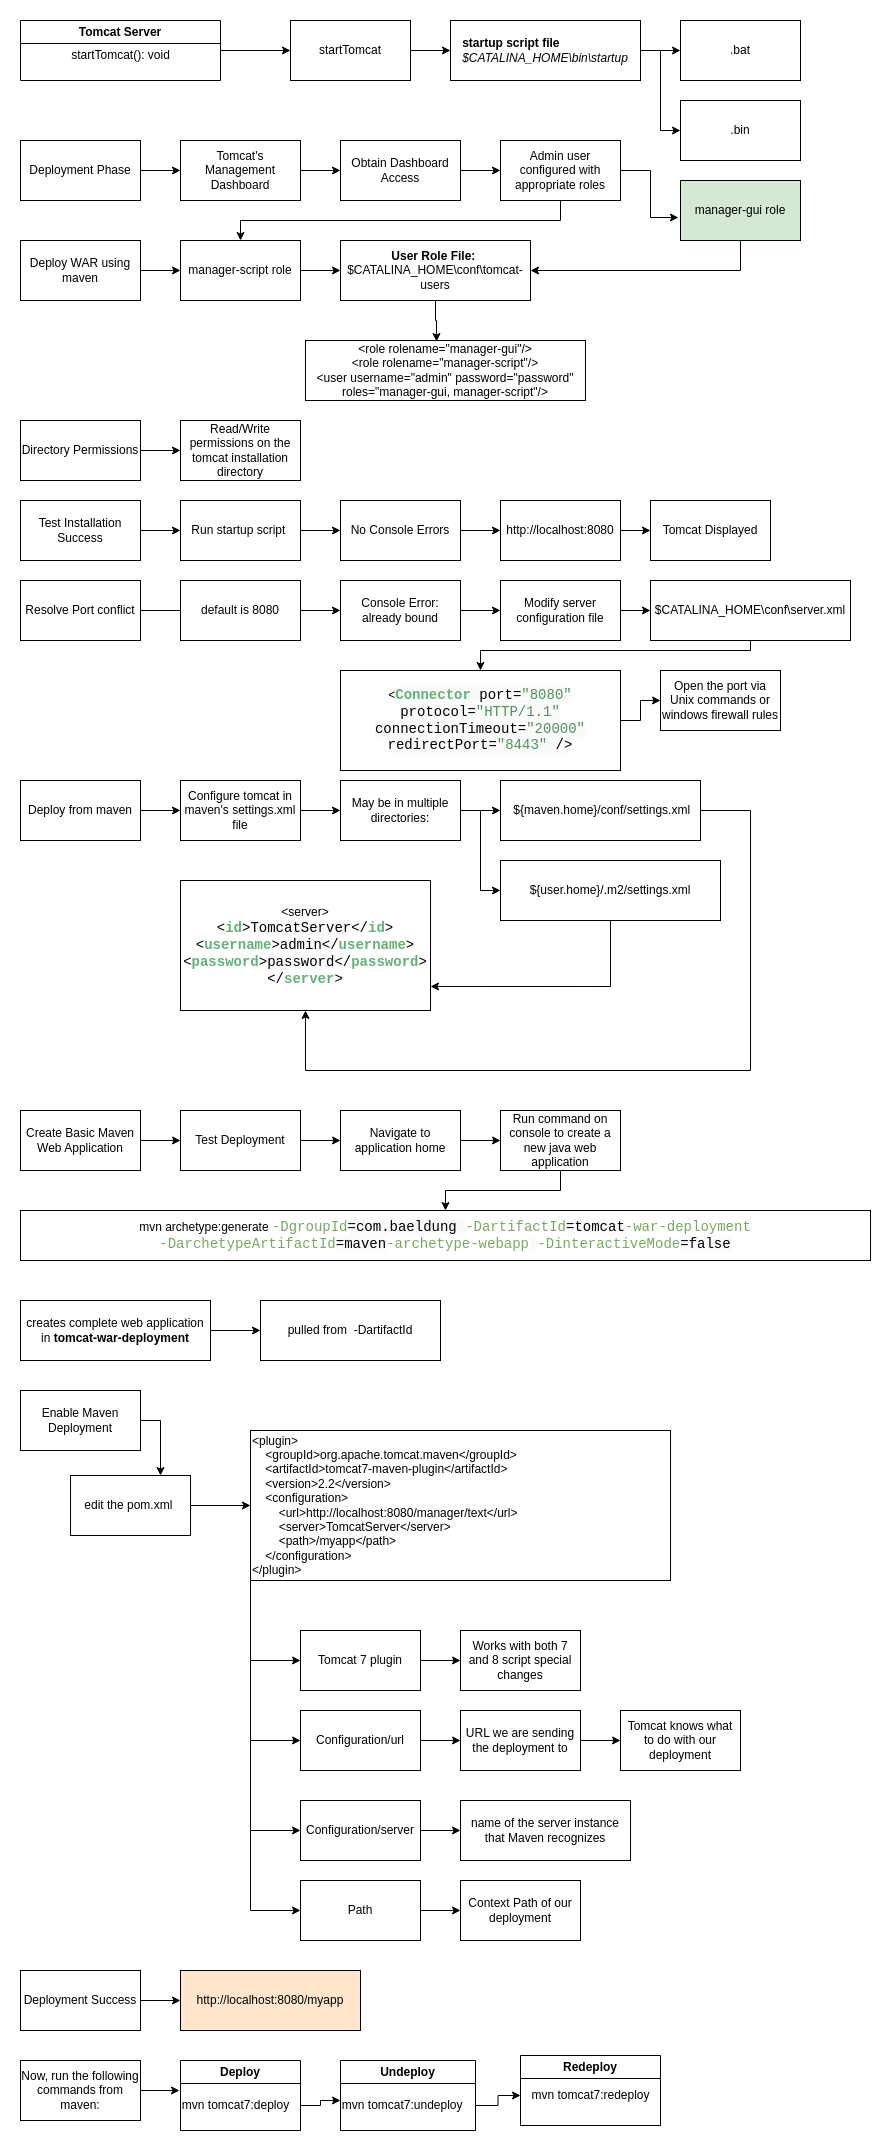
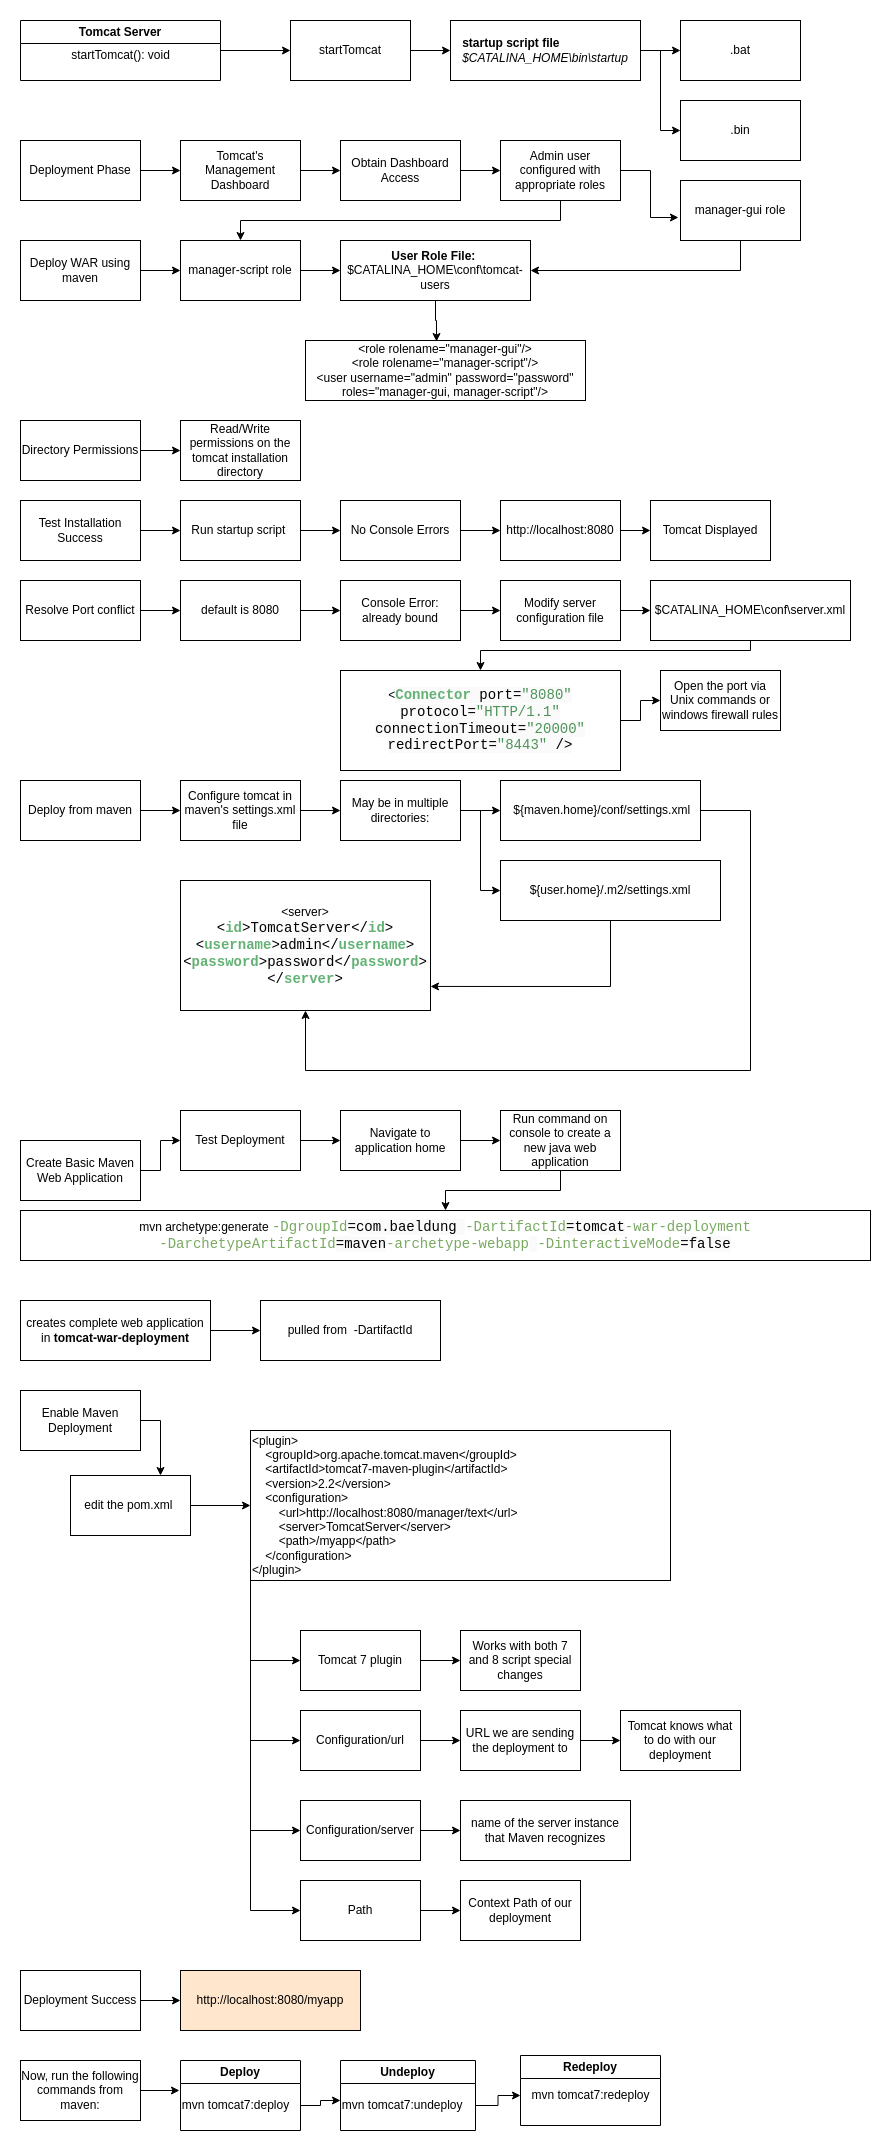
- <mxCell id="22" value="manager-gui role" style="whiteSpace=wrap;html=1;fillColor=#d5e8d4;" vertex="1" parent="1"><mxGeometry x="680" y="180" width="120" height="60" as="geometry" /></mxCell>
+ <mxCell id="22" value="manager-gui role" style="whiteSpace=wrap;html=1;" vertex="1" parent="1"><mxGeometry x="680" y="180" width="120" height="60" as="geometry" /></mxCell>
- <mxCell id="42" value="" style="edgeStyle=orthogonalEdgeStyle;rounded=0;orthogonalLoop=1;jettySize=auto;html=1;endArrow=none;" edge="1" parent="1" source="43" target="45"><mxGeometry relative="1" as="geometry" /></mxCell>
+ <mxCell id="42" value="" style="edgeStyle=orthogonalEdgeStyle;rounded=0;orthogonalLoop=1;jettySize=auto;html=1;" edge="1" parent="1" source="43" target="45"><mxGeometry relative="1" as="geometry" /></mxCell>
- <mxCell id="68" value="Create Basic Maven Web Application" style="whiteSpace=wrap;html=1;" vertex="1" parent="1"><mxGeometry y="1110" width="120" height="60" as="geometry" x="20" /></mxCell>
+ <mxCell id="68" value="Create Basic Maven Web Application" style="whiteSpace=wrap;html=1;" vertex="1" parent="1"><mxGeometry x="20" y="1140" width="120" height="60" as="geometry" /></mxCell>
